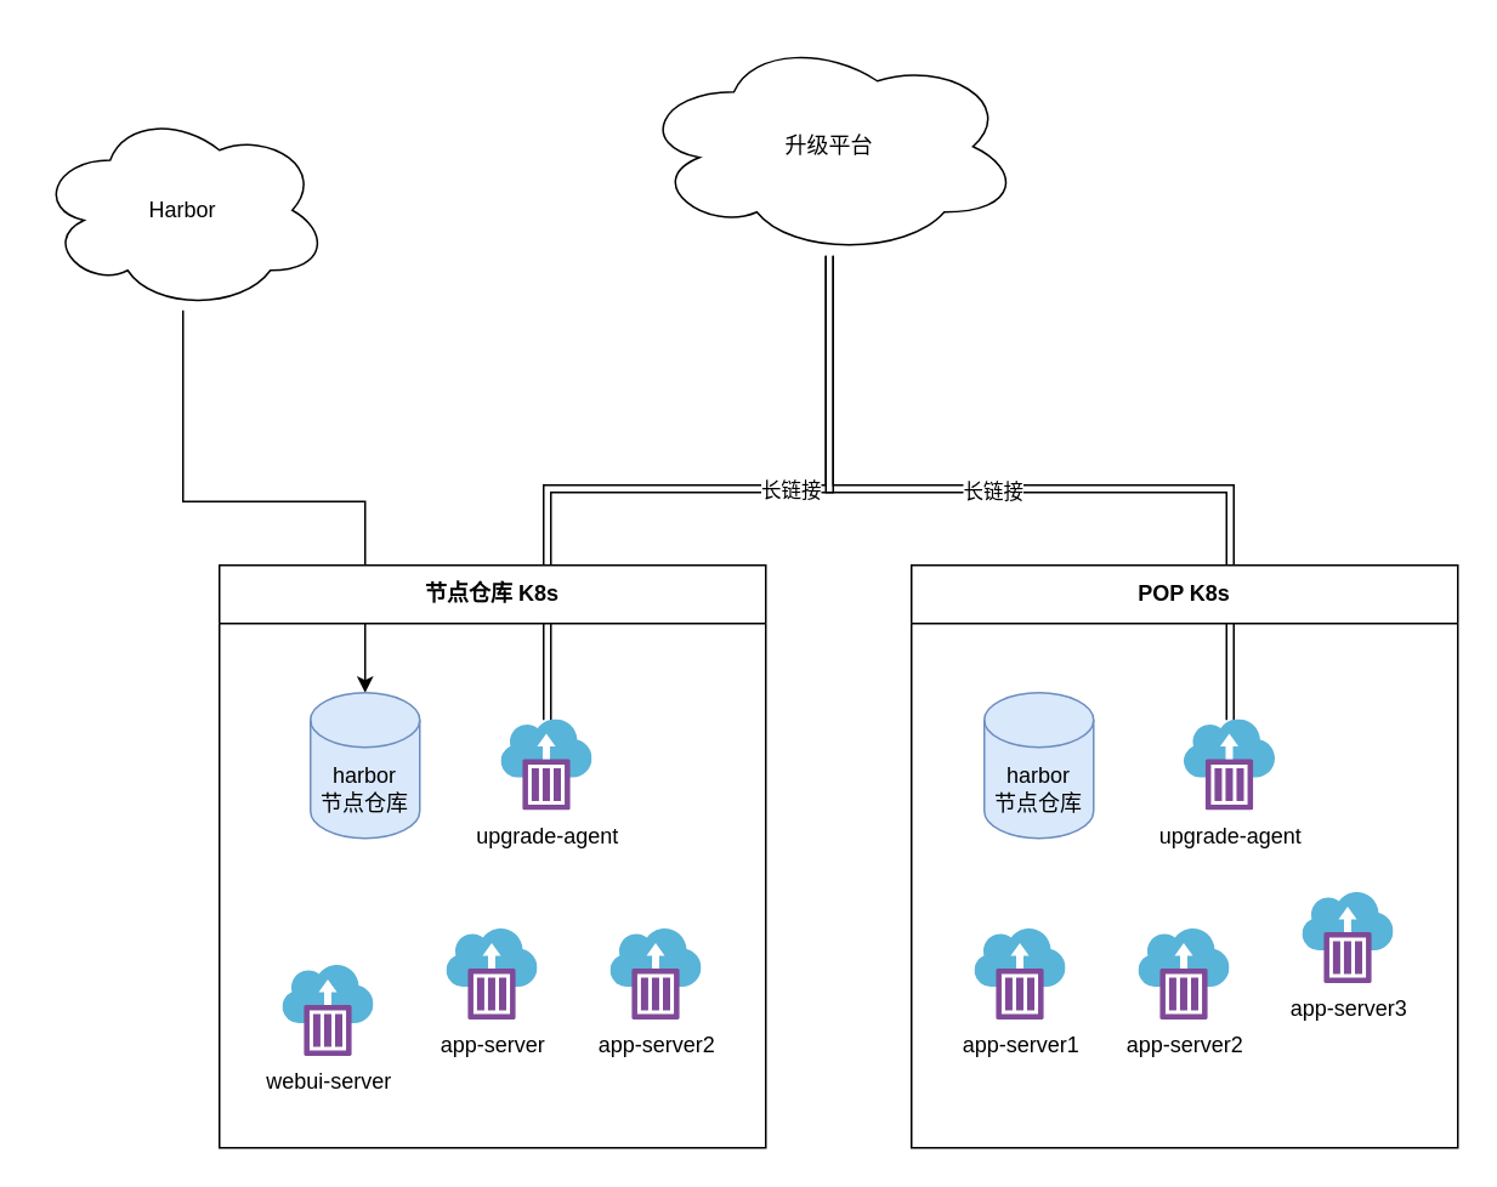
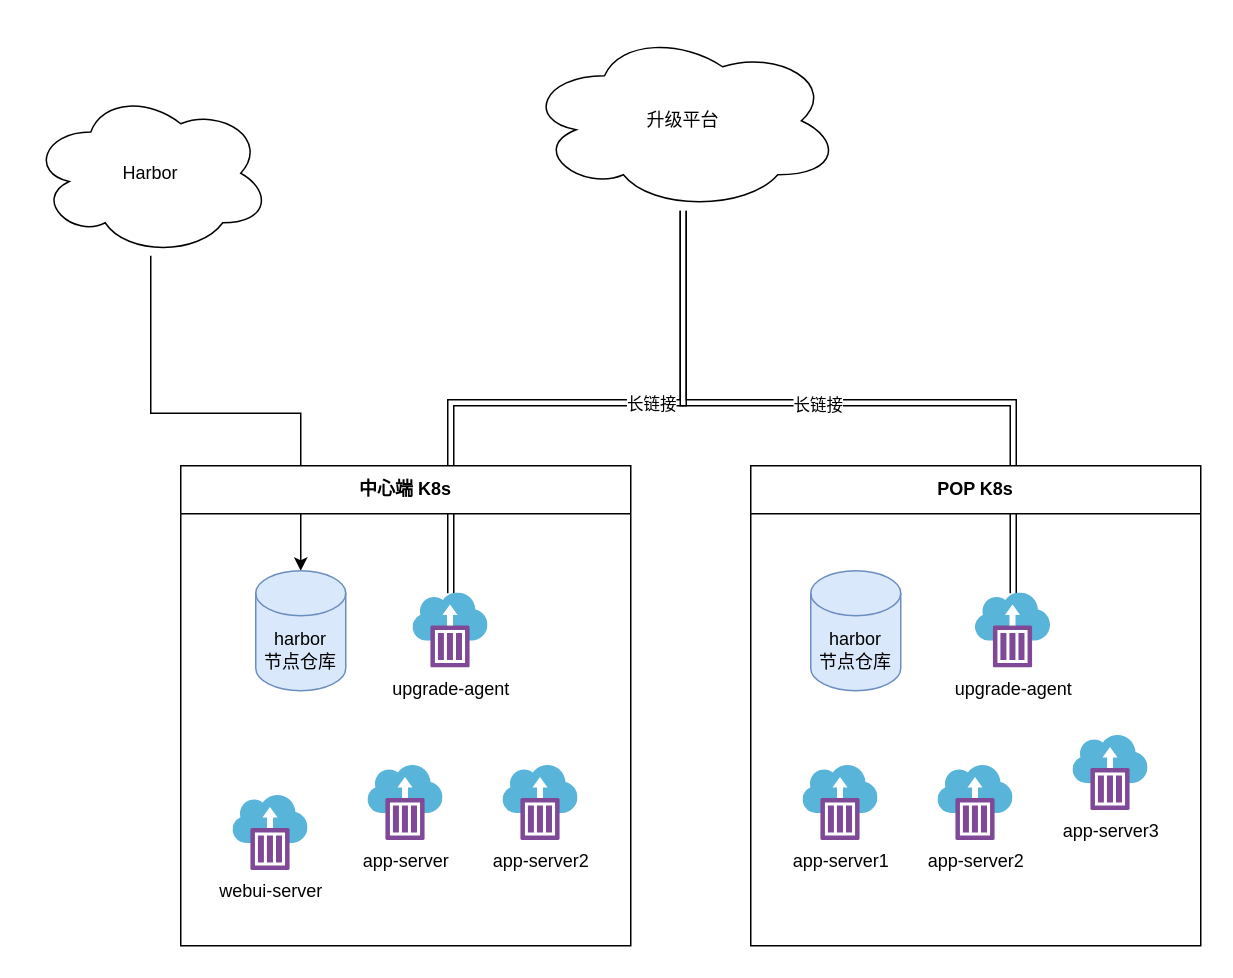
- <mxCell id="7" value="节点仓库 K8s" style="swimlane;whiteSpace=wrap;html=1;startSize=32;" parent="1" vertex="1"><mxGeometry x="120" y="310" width="300" height="320" as="geometry" /></mxCell>
+ <mxCell id="7" value="中心端 K8s" style="swimlane;whiteSpace=wrap;html=1;startSize=32;" parent="1" vertex="1"><mxGeometry x="120" y="310" width="300" height="320" as="geometry" /></mxCell>
